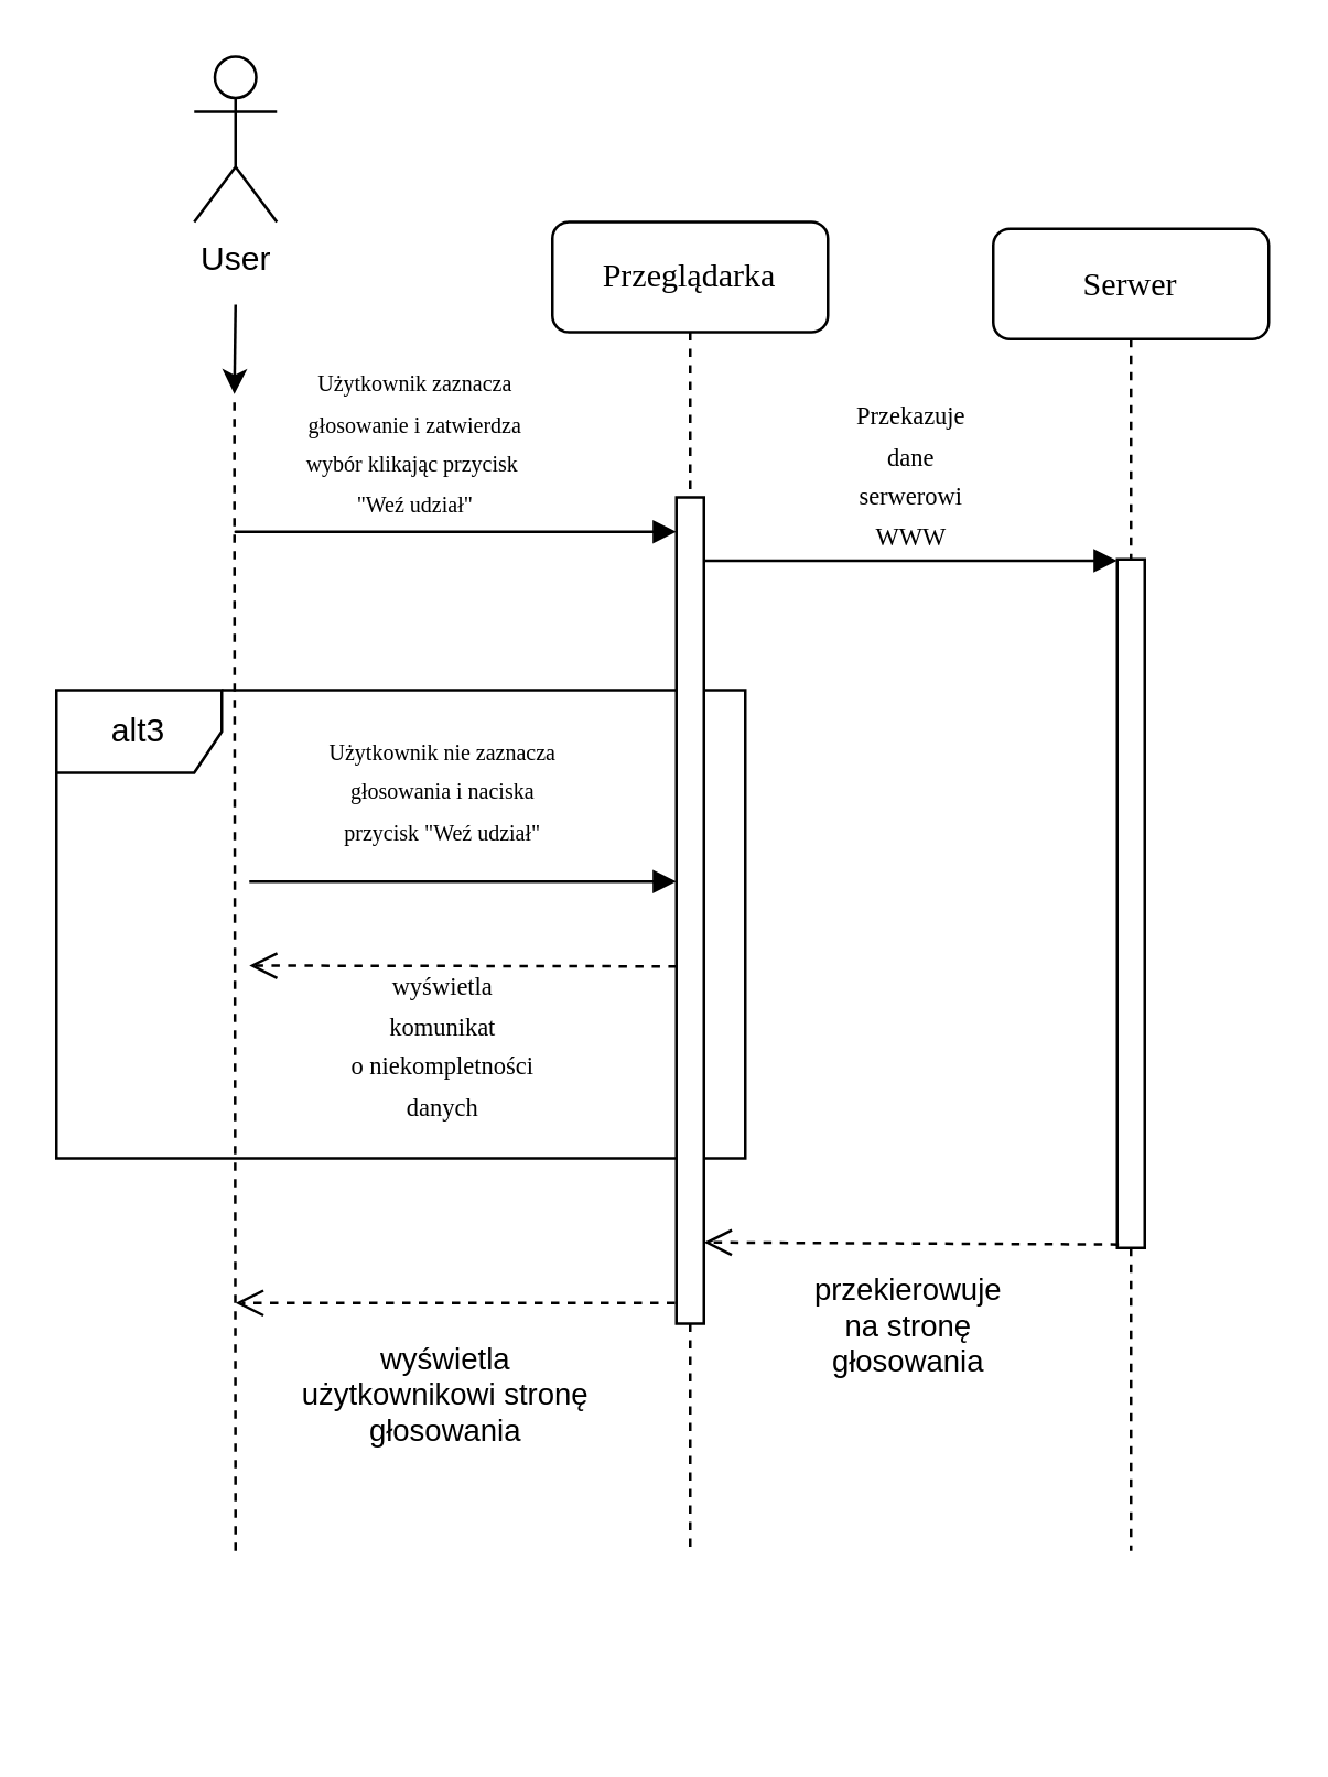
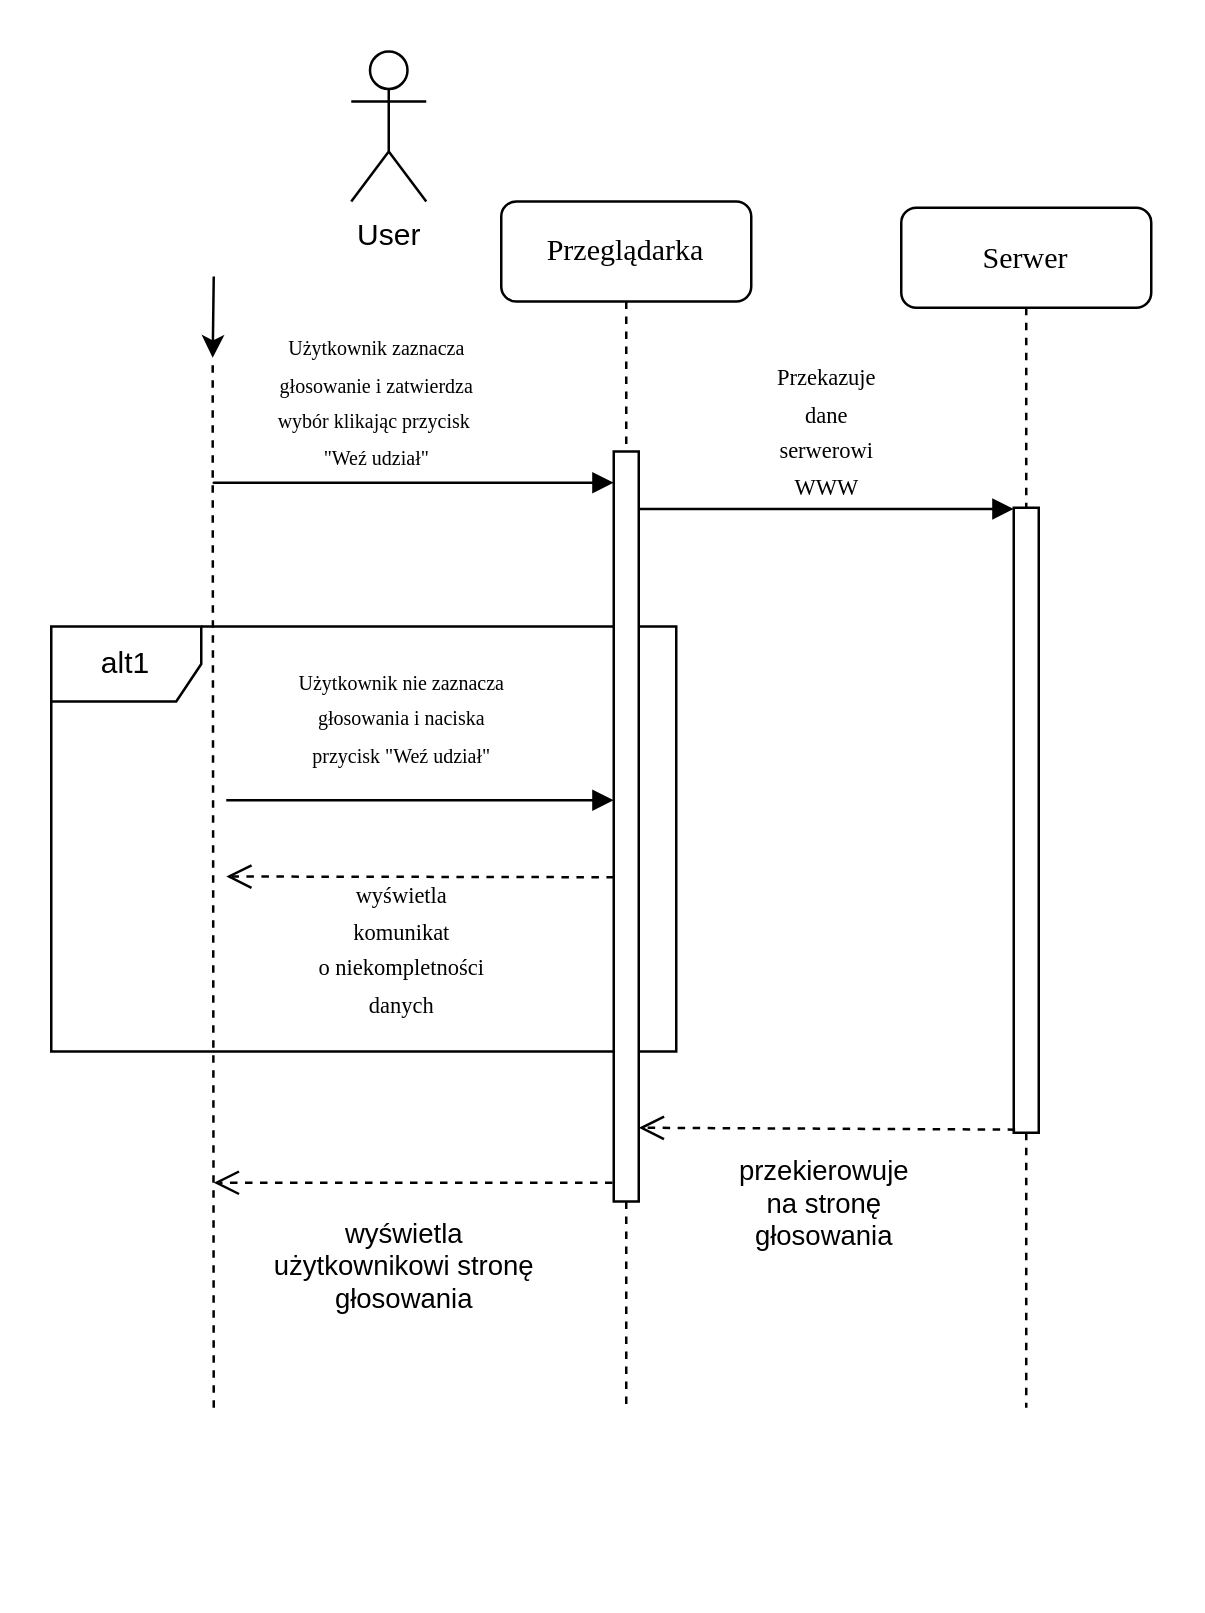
- <mxCell id="15" value="User&lt;br&gt;" style="shape=umlActor;verticalLabelPosition=bottom;verticalAlign=top;html=1;" vertex="1" parent="1"><mxGeometry x="70" y="20" width="30" height="60" as="geometry" /></mxCell>
+ <mxCell id="15" value="User&lt;br&gt;" style="shape=umlActor;verticalLabelPosition=bottom;verticalAlign=top;html=1;" vertex="1" parent="1"><mxGeometry x="140" y="20" width="30" height="60" as="geometry" /></mxCell>
- <mxCell id="2" value="alt3" style="shape=umlFrame;whiteSpace=wrap;html=1;" vertex="1" parent="1"><mxGeometry x="20" y="250" width="250" height="170" as="geometry" /></mxCell>
+ <mxCell id="2" value="alt1" style="shape=umlFrame;whiteSpace=wrap;html=1;" vertex="1" parent="1"><mxGeometry x="20" y="250" width="250" height="170" as="geometry" /></mxCell>
